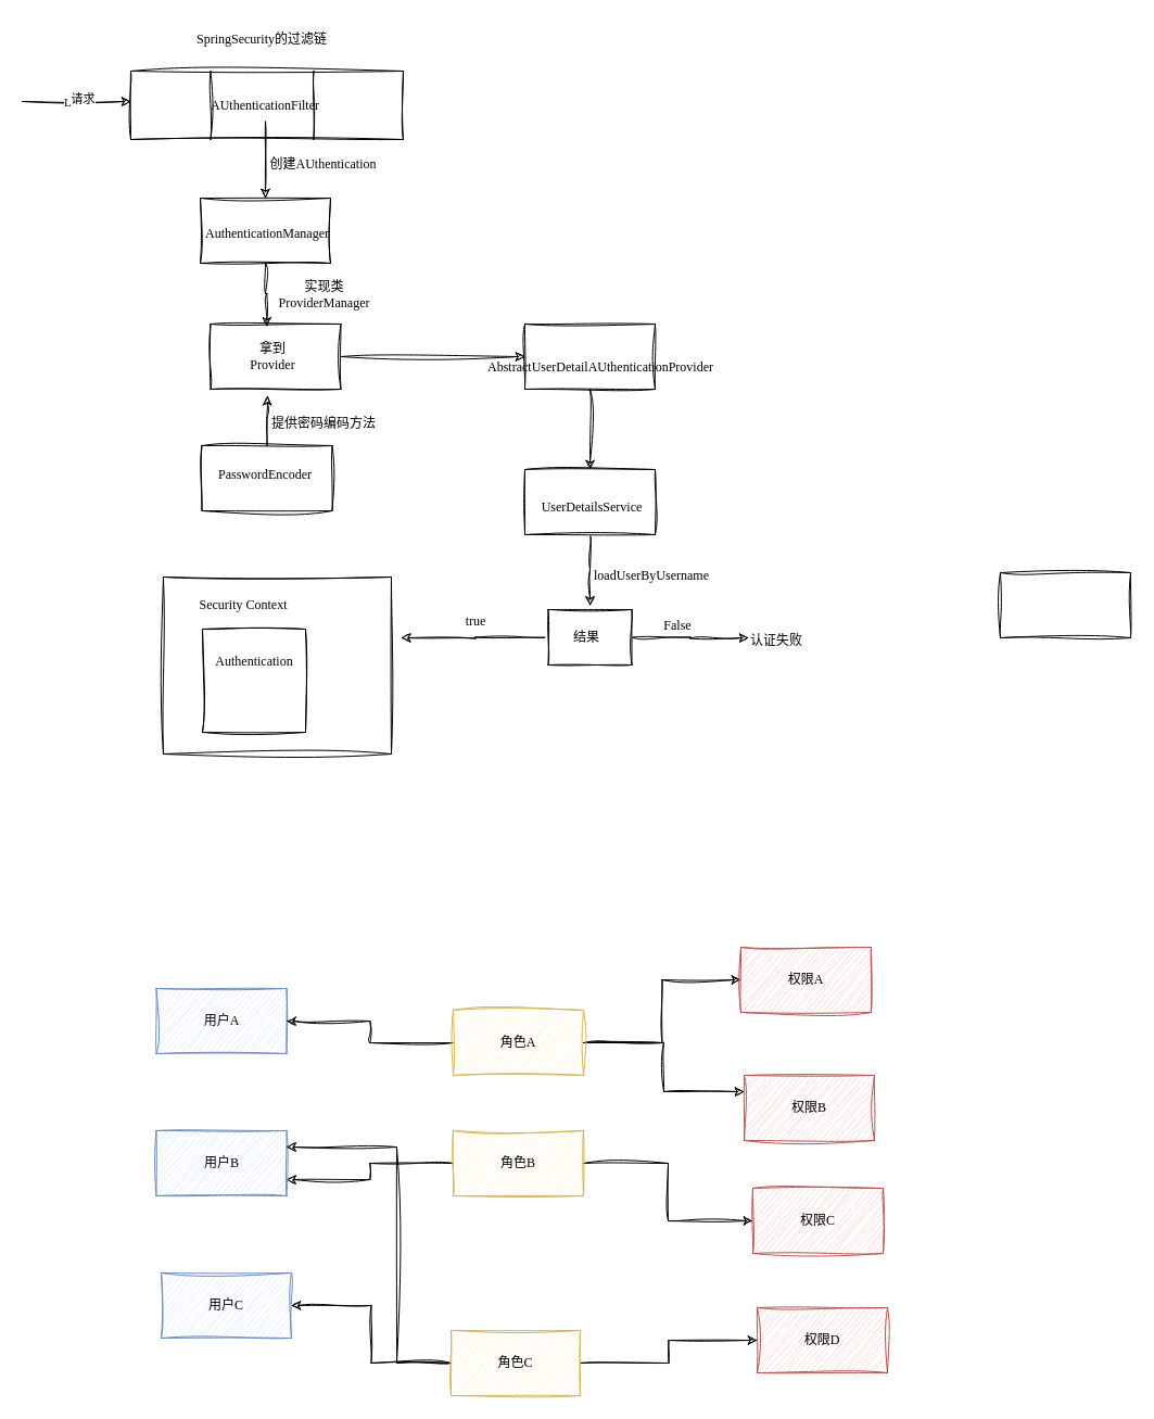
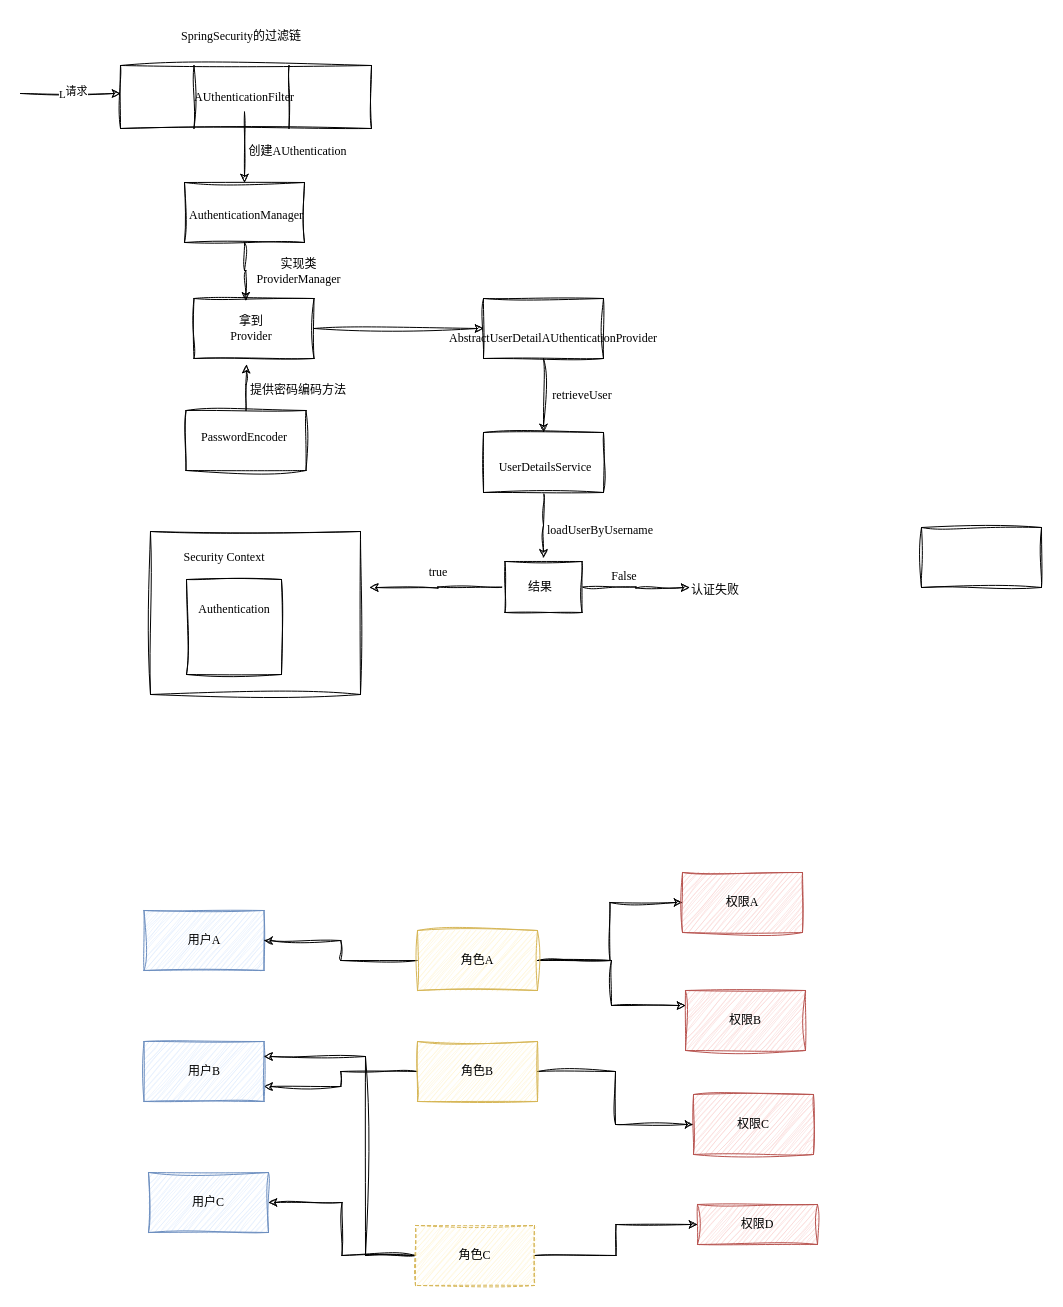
+ <mxCell id="32" value="retrieveUser" style="text;html=1;align=center;verticalAlign=middle;whiteSpace=wrap;rounded=0;fontFamily=Architects Daughter;fontSource=https%3A%2F%2Ffonts.googleapis.com%2Fcss%3Ffamily%3DArchitects%2BDaughter;" parent="1" vertex="1"><mxGeometry x="552" y="380" width="60" height="30" as="geometry" /></mxCell>
- <mxCell id="59" value="权限D" style="rounded=0;whiteSpace=wrap;html=1;sketch=1;hachureGap=4;jiggle=2;curveFitting=1;fontFamily=Architects Daughter;fontSource=https%3A%2F%2Ffonts.googleapis.com%2Fcss%3Ffamily%3DArchitects%2BDaughter;fillColor=#f8cecc;strokeColor=#b85450;" vertex="1" parent="1"><mxGeometry x="697" y="1204" width="120" height="60" as="geometry" /></mxCell>
+ <mxCell id="59" value="权限D" style="rounded=0;whiteSpace=wrap;html=1;sketch=1;hachureGap=4;jiggle=2;curveFitting=1;fontFamily=Architects Daughter;fontSource=https%3A%2F%2Ffonts.googleapis.com%2Fcss%3Ffamily%3DArchitects%2BDaughter;fillColor=#f8cecc;strokeColor=#b85450;" vertex="1" parent="1"><mxGeometry x="697" y="1204" width="120" height="40" as="geometry" /></mxCell>
- <mxCell id="56" value="角色C" style="rounded=0;whiteSpace=wrap;html=1;sketch=1;hachureGap=4;jiggle=2;curveFitting=1;fontFamily=Architects Daughter;fontSource=https%3A%2F%2Ffonts.googleapis.com%2Fcss%3Ffamily%3DArchitects%2BDaughter;fillColor=#fff2cc;strokeColor=#d6b656;" vertex="1" parent="1"><mxGeometry x="415" y="1225" width="119" height="60" as="geometry" /></mxCell>
+ <mxCell id="56" value="角色C" style="rounded=0;whiteSpace=wrap;html=1;sketch=1;hachureGap=4;jiggle=2;curveFitting=1;fontFamily=Architects Daughter;fontSource=https%3A%2F%2Ffonts.googleapis.com%2Fcss%3Ffamily%3DArchitects%2BDaughter;fillColor=#fff2cc;strokeColor=#d6b656;dashed=1;" vertex="1" parent="1"><mxGeometry x="415" y="1225" width="119" height="60" as="geometry" /></mxCell>
